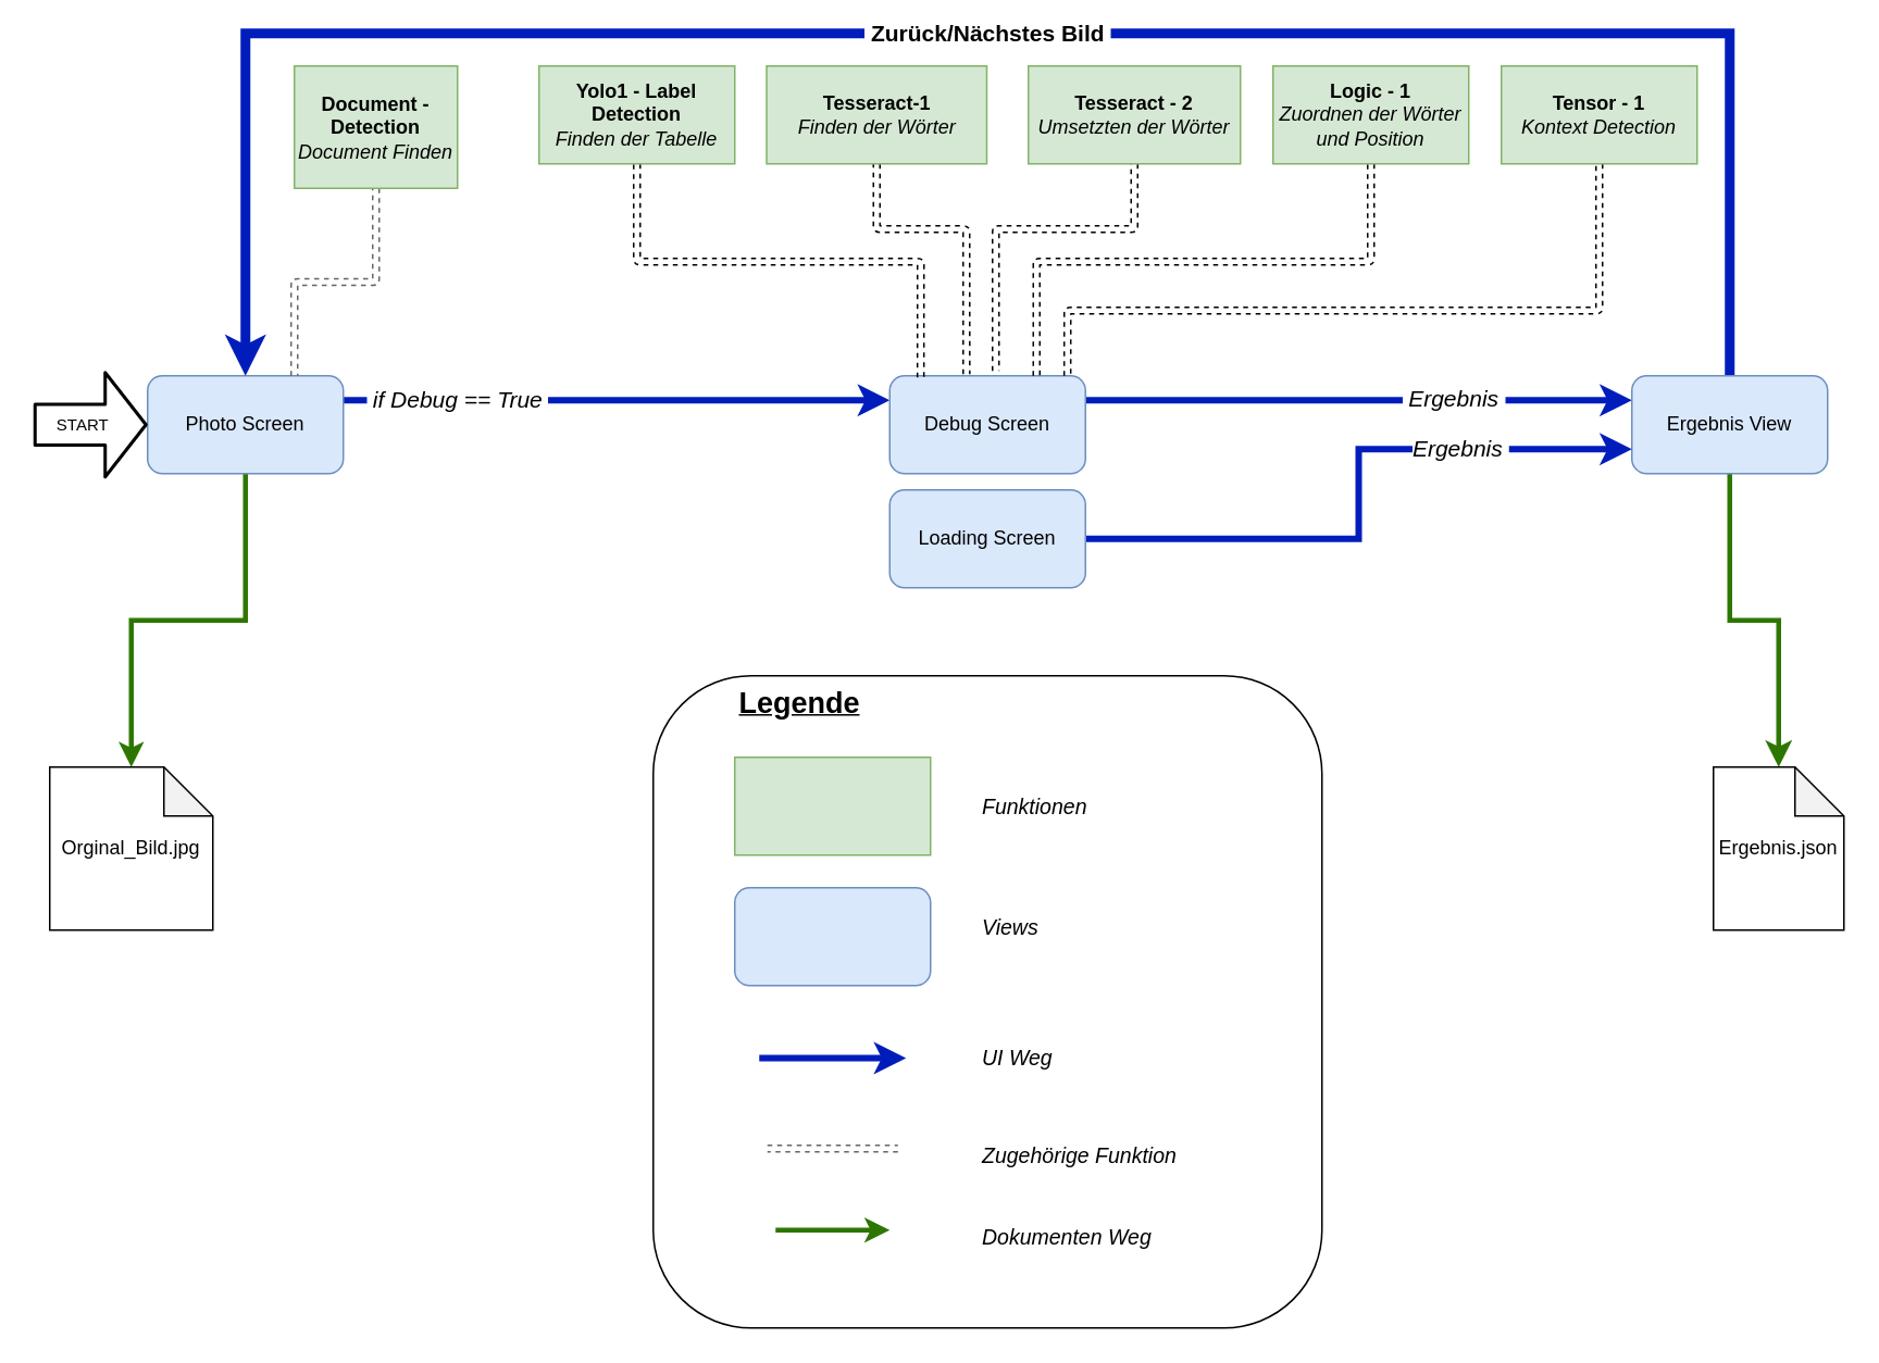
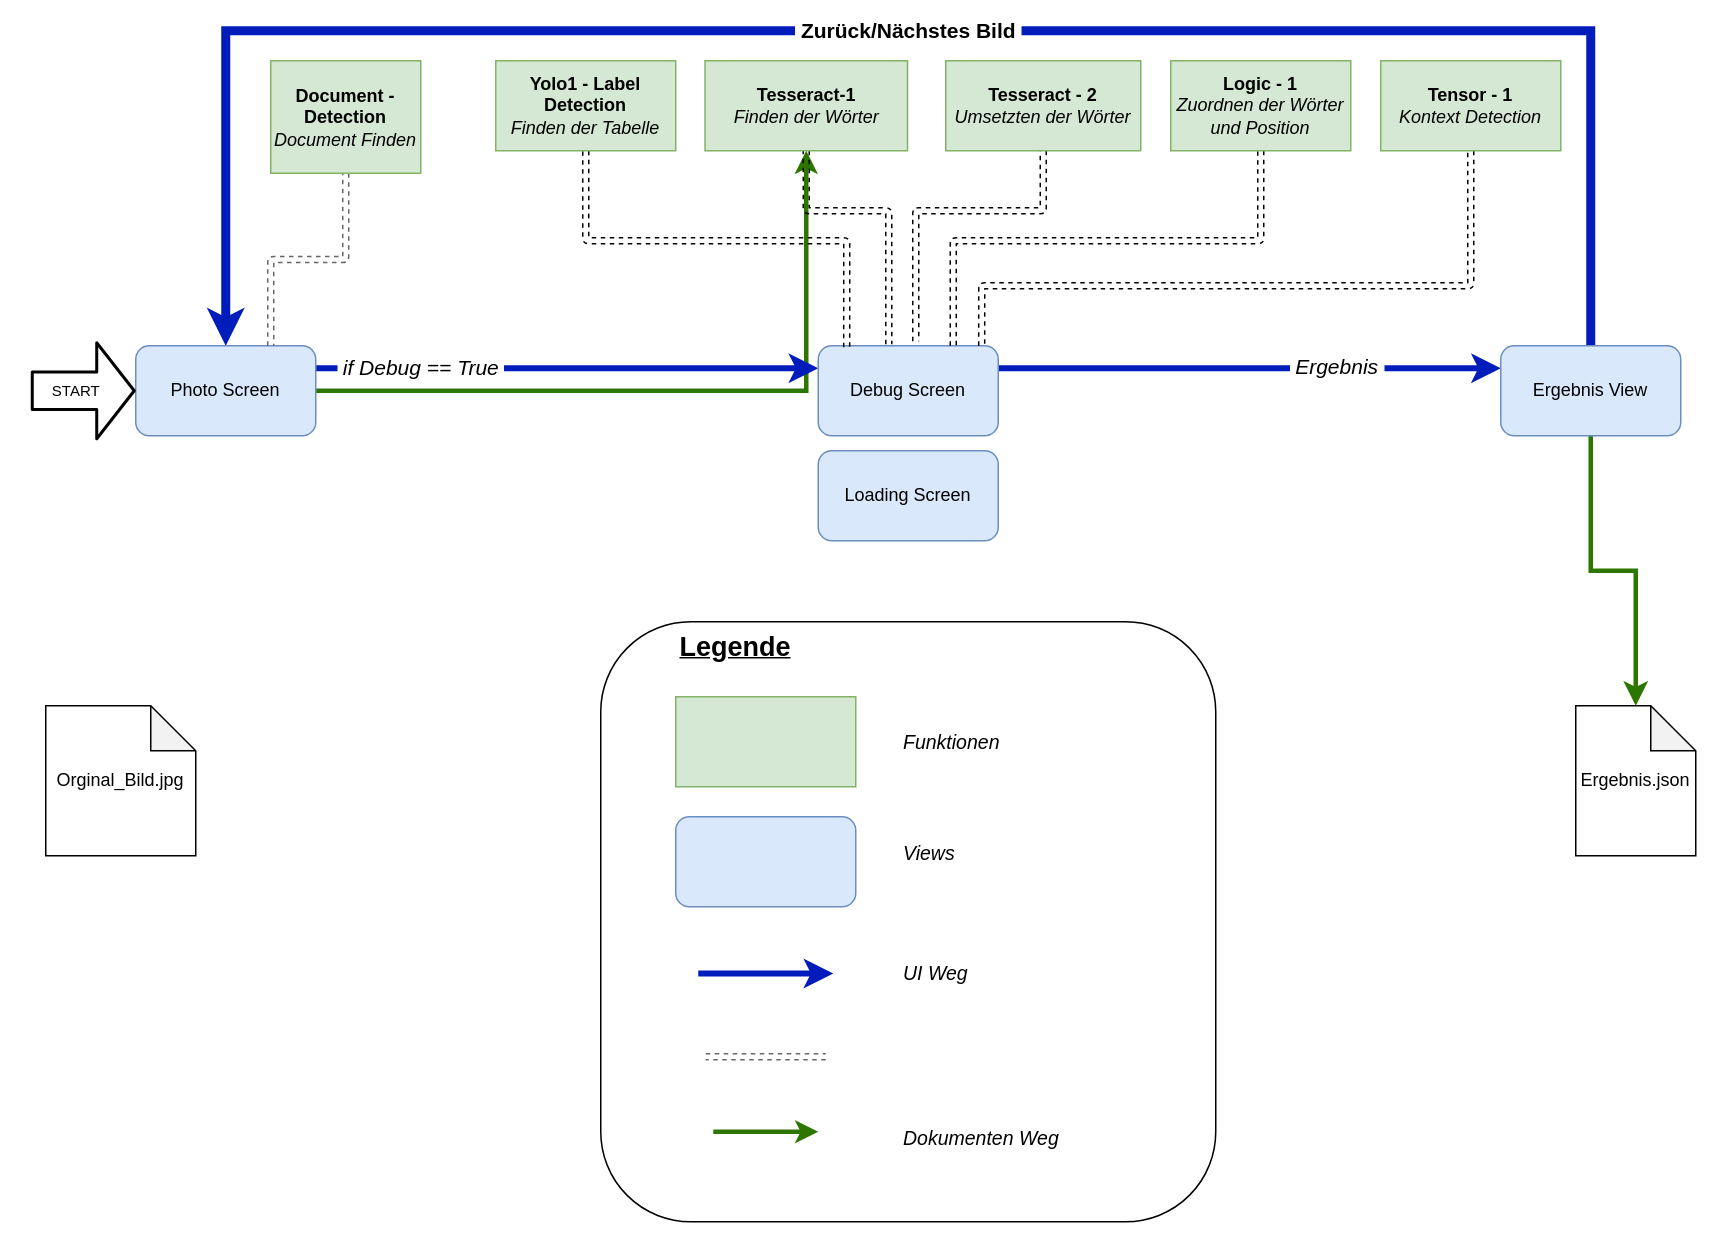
- <mxCell id="26" value="&lt;meta charset=&quot;utf-8&quot; style=&quot;&quot;&gt;&lt;i style=&quot;font-family: Helvetica; font-size: 14px; font-variant-ligatures: normal; font-variant-caps: normal; font-weight: 400; letter-spacing: normal; orphans: 2; text-align: center; text-indent: 0px; text-transform: none; widows: 2; word-spacing: 0px; -webkit-text-stroke-width: 0px; background-color: rgb(255, 255, 255); text-decoration-style: initial; text-decoration-color: initial;&quot;&gt;Ergebnis&amp;nbsp;&lt;/i&gt;" style="edgeStyle=orthogonalEdgeStyle;rounded=0;orthogonalLoop=1;jettySize=auto;html=1;exitX=1;exitY=0.5;exitDx=0;exitDy=0;entryX=0;entryY=0.75;entryDx=0;entryDy=0;startSize=10;sourcePerimeterSpacing=0;endSize=7;strokeWidth=4;fontColor=#000000;fillColor=#0050ef;strokeColor=#001DBC;" edge="1" parent="1" source="27" target="10"><mxGeometry x="0.463" relative="1" as="geometry"><mxPoint as="offset" /></mxGeometry></mxCell>
- <mxCell id="2" style="edgeStyle=orthogonalEdgeStyle;rounded=0;orthogonalLoop=1;jettySize=auto;html=1;entryX=0.5;entryY=0;entryDx=0;entryDy=0;entryPerimeter=0;fillColor=#60a917;strokeColor=#2D7600;strokeWidth=3;" edge="1" parent="1" source="4" target="11"><mxGeometry relative="1" as="geometry" /></mxCell>
+ <mxCell id="2" style="edgeStyle=orthogonalEdgeStyle;rounded=0;orthogonalLoop=1;jettySize=auto;html=1;fillColor=#60a917;strokeColor=#2D7600;strokeWidth=3;" edge="1" parent="1" source="4" target="19"><mxGeometry relative="1" as="geometry" /></mxCell>
- <mxCell id="39" value="&lt;font face=&quot;helvetica&quot;&gt;&lt;span style=&quot;background-color: rgb(255 , 255 , 255)&quot;&gt;Zugehörige Funktion&lt;/span&gt;&lt;/font&gt;" style="text;whiteSpace=wrap;html=1;fontColor=#000000;fontSize=13;fontStyle=2;align=left;" vertex="1" parent="29"><mxGeometry x="200" y="280" width="150" height="30" as="geometry" /></mxCell>
